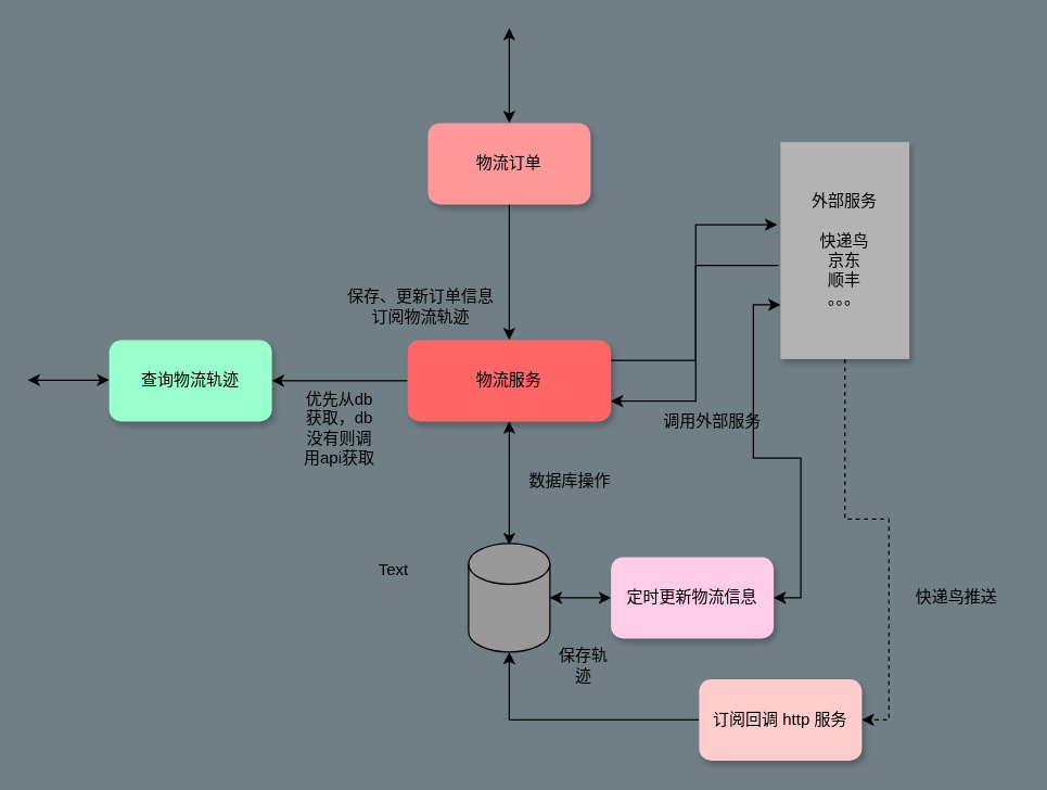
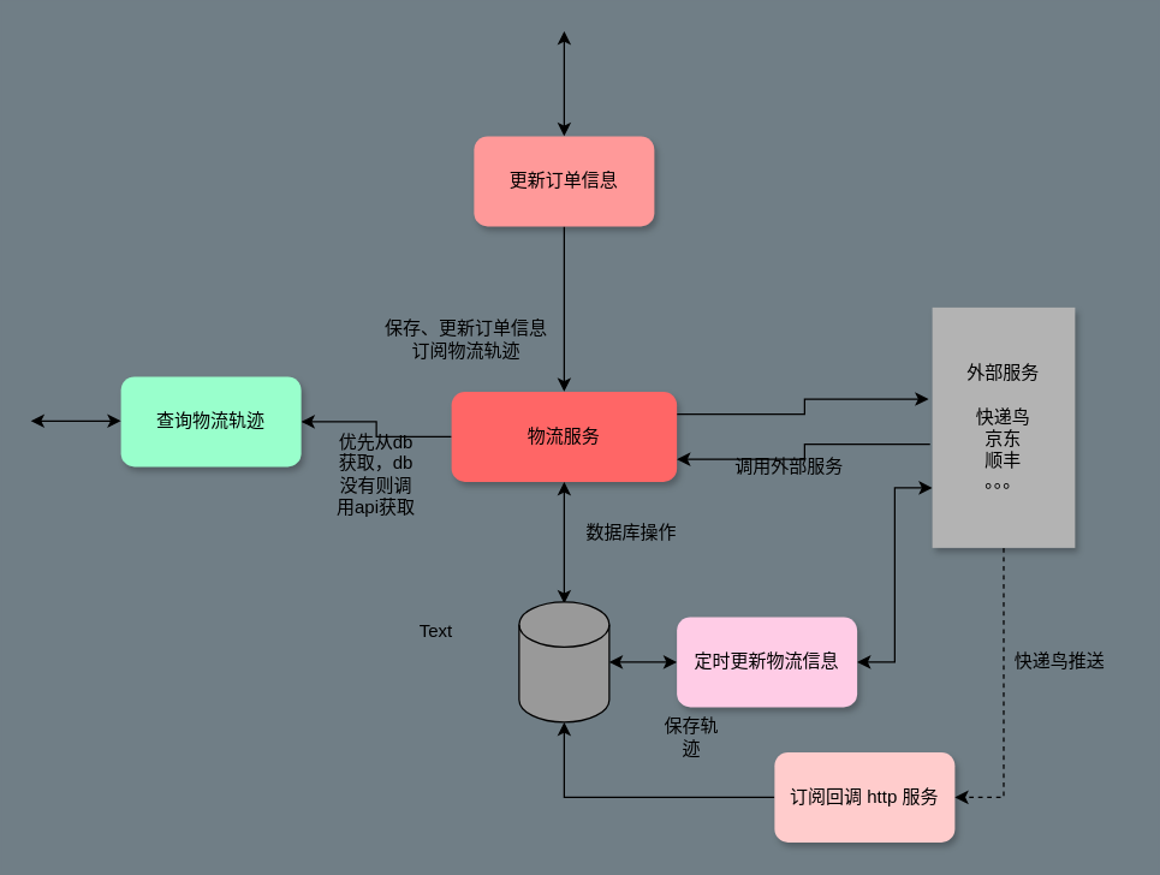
- <mxCell id="3" value="物流订单" style="rounded=1;whiteSpace=wrap;html=1;fillColor=#FF9999;strokeColor=none;shadow=1;" vertex="1" parent="1"><mxGeometry x="315" y="90" width="120" height="60" as="geometry" /></mxCell>
+ <mxCell id="3" value="更新订单信息" style="rounded=1;whiteSpace=wrap;html=1;fillColor=#FF9999;strokeColor=none;shadow=1;" vertex="1" parent="1"><mxGeometry x="315" y="90" width="120" height="60" as="geometry" /></mxCell>
- <mxCell id="25" value="&lt;span&gt;外部服务&lt;br&gt;&lt;br&gt;快递鸟&lt;/span&gt;&lt;br&gt;&lt;span&gt;京东&lt;/span&gt;&lt;br&gt;&lt;span&gt;顺丰&lt;/span&gt;&lt;br&gt;&lt;span&gt;。。。&lt;/span&gt;" style="rounded=0;whiteSpace=wrap;html=1;shadow=1;fillColor=#B3B3B3;strokeColor=none;" vertex="1" parent="1"><mxGeometry x="575" y="104" width="95" height="160" as="geometry" /></mxCell>
+ <mxCell id="25" value="&lt;span&gt;外部服务&lt;br&gt;&lt;br&gt;快递鸟&lt;/span&gt;&lt;br&gt;&lt;span&gt;京东&lt;/span&gt;&lt;br&gt;&lt;span&gt;顺丰&lt;/span&gt;&lt;br&gt;&lt;span&gt;。。。&lt;/span&gt;" style="rounded=0;whiteSpace=wrap;html=1;shadow=1;fillColor=#B3B3B3;strokeColor=none;" vertex="1" parent="1"><mxGeometry x="620" y="204" width="95" height="160" as="geometry" /></mxCell>
- <mxCell id="7" value="物流服务" style="rounded=1;whiteSpace=wrap;html=1;strokeColor=none;shadow=1;fillColor=#FF6666;" vertex="1" parent="1"><mxGeometry x="300" y="250" width="150" height="60" as="geometry" /></mxCell>
+ <mxCell id="7" value="物流服务" style="rounded=1;whiteSpace=wrap;html=1;strokeColor=none;shadow=1;fillColor=#FF6666;" vertex="1" parent="1"><mxGeometry x="300" y="260" width="150" height="60" as="geometry" /></mxCell>
- <mxCell id="15" value="保存轨迹" style="text;html=1;strokeColor=none;fillColor=none;align=center;verticalAlign=middle;whiteSpace=wrap;rounded=0;" vertex="1" parent="1"><mxGeometry x="410" y="480" width="40" height="20" as="geometry" /></mxCell>
+ <mxCell id="15" value="保存轨迹" style="text;html=1;strokeColor=none;fillColor=none;align=center;verticalAlign=middle;whiteSpace=wrap;rounded=0;" vertex="1" parent="1"><mxGeometry x="440" y="480" width="40" height="20" as="geometry" /></mxCell>
